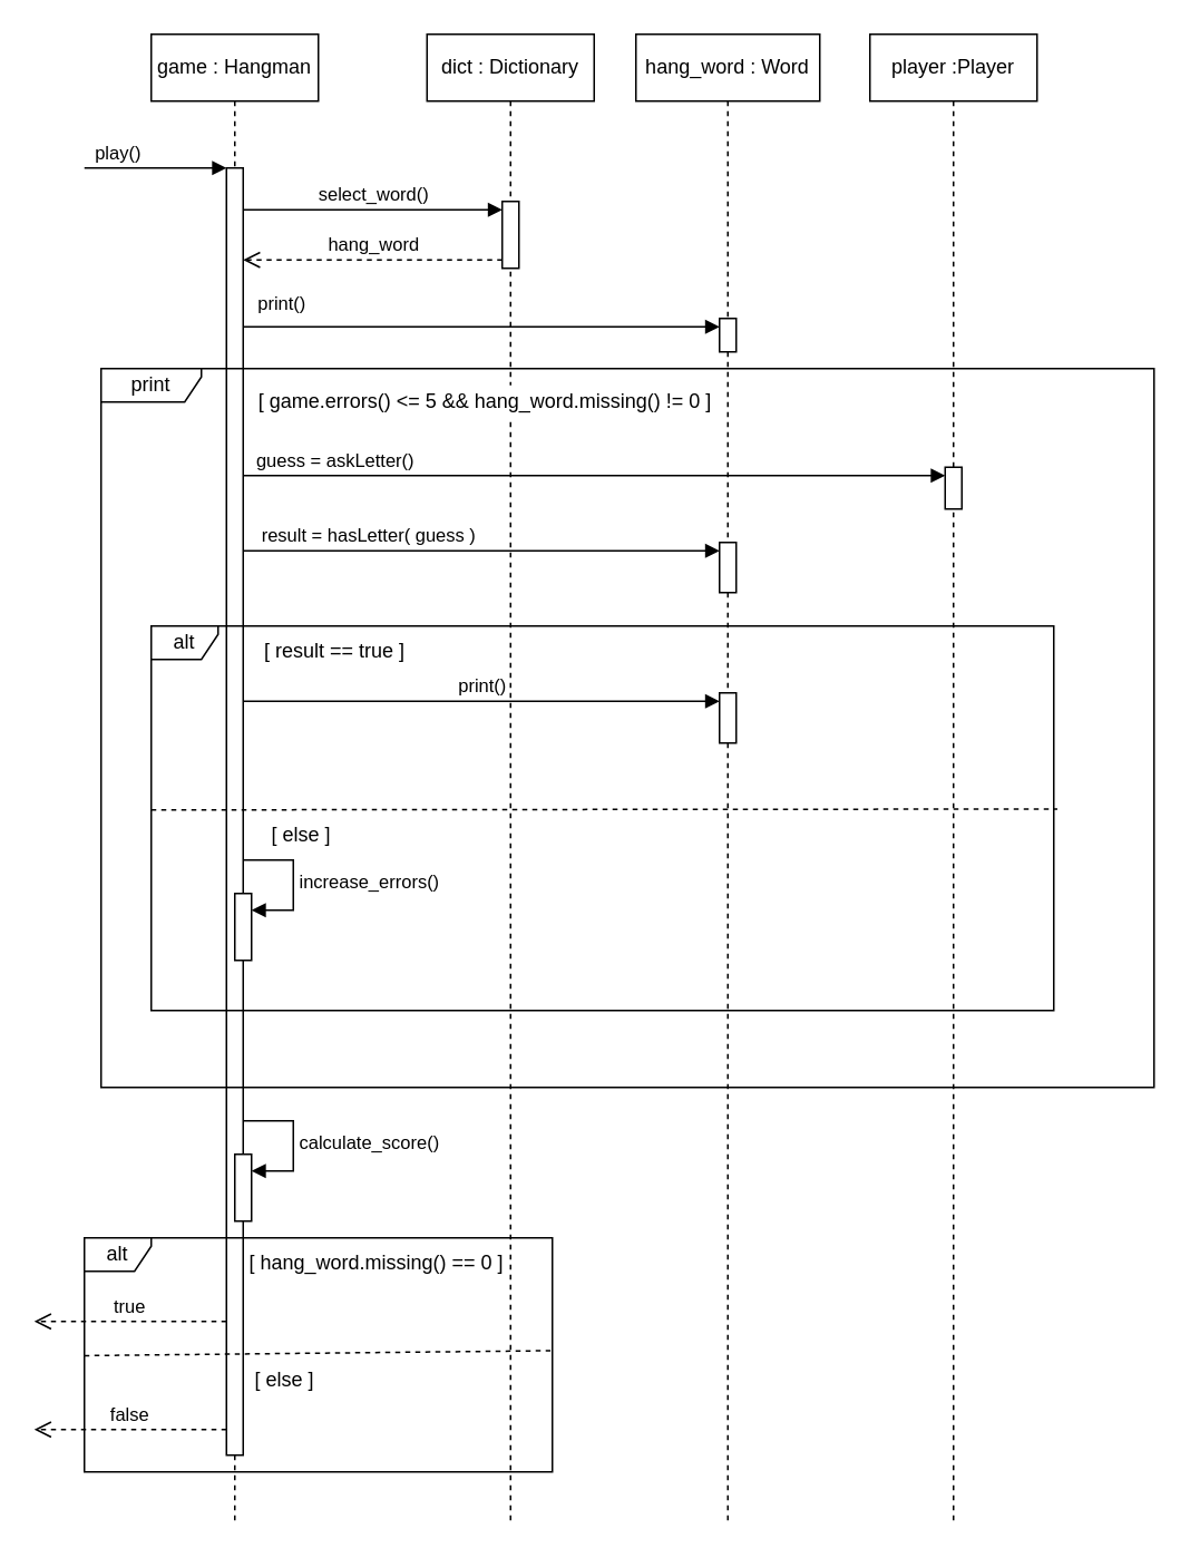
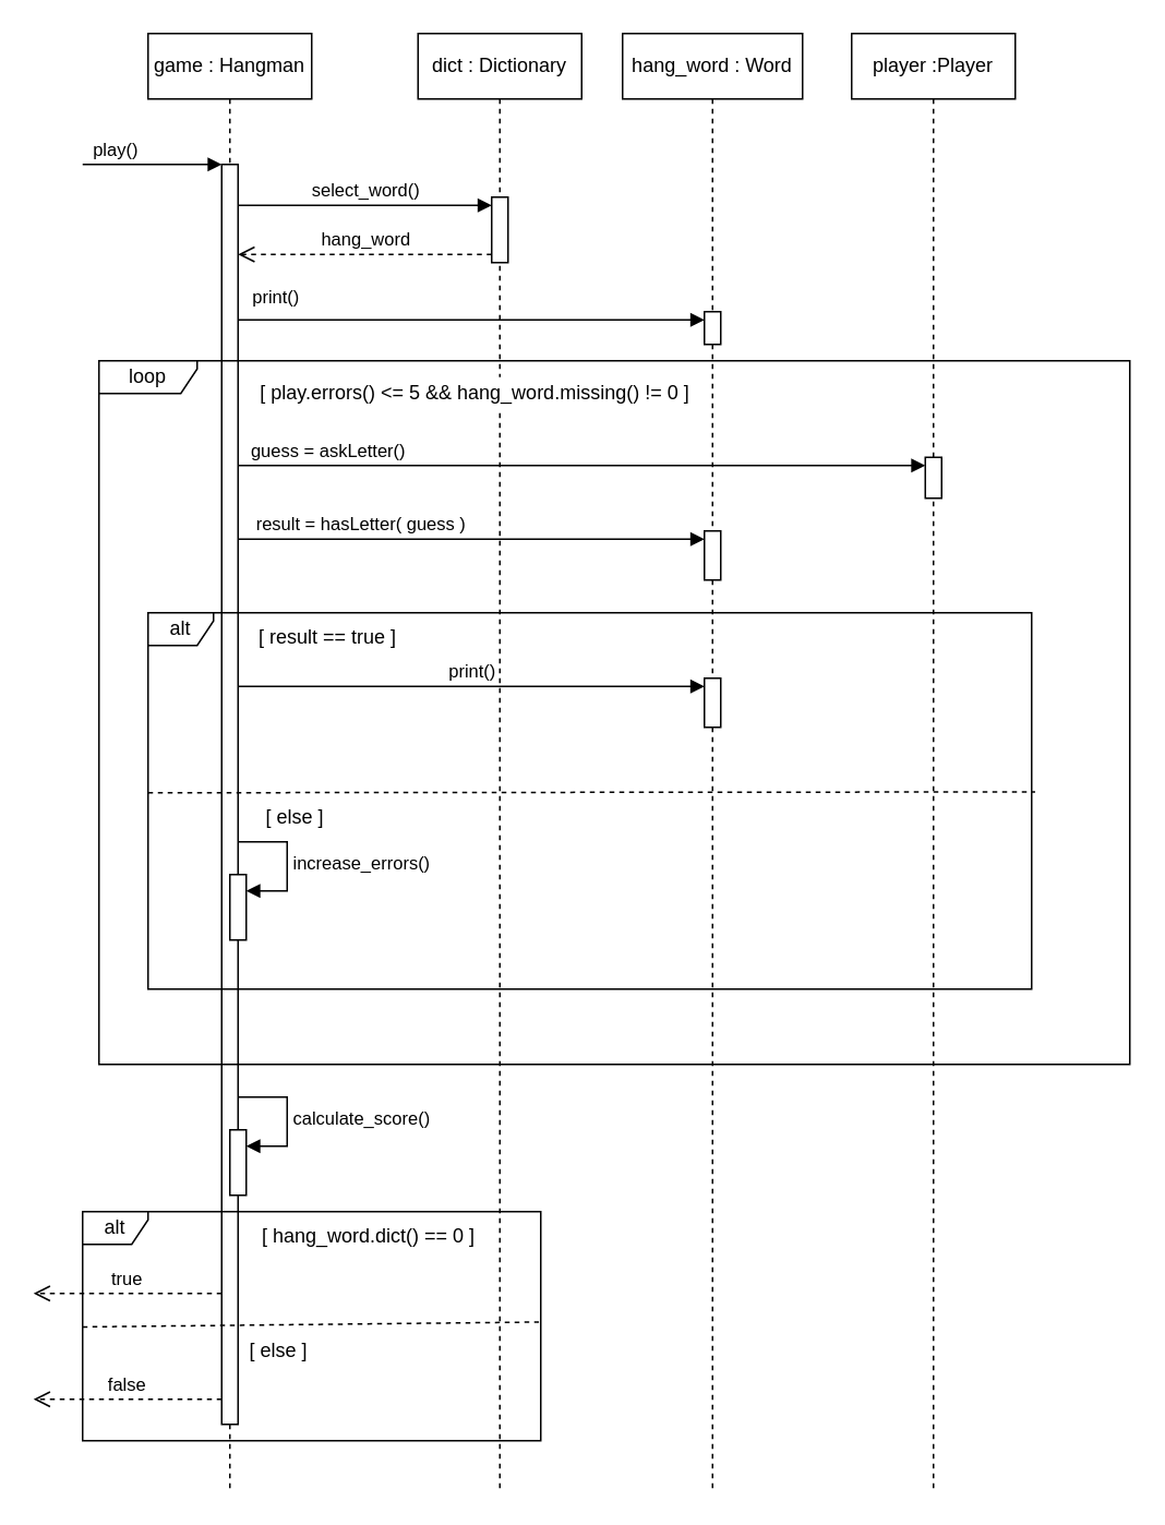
- <mxCell id="27" value="print" style="shape=umlFrame;whiteSpace=wrap;html=1;pointerEvents=0;width=60;height=20;" vertex="1" parent="1"><mxGeometry x="60" y="220" width="630" height="430" as="geometry" /></mxCell>
+ <mxCell id="27" value="loop" style="shape=umlFrame;whiteSpace=wrap;html=1;pointerEvents=0;width=60;height=20;" vertex="1" parent="1"><mxGeometry x="60" y="220" width="630" height="430" as="geometry" /></mxCell>
- <mxCell id="28" value="[ game.errors() &amp;lt;= 5 &amp;amp;&amp;amp; hang_word.missing() != 0 ]" style="text;html=1;align=center;verticalAlign=middle;whiteSpace=wrap;rounded=0;fillColor=default;" vertex="1" parent="1"><mxGeometry x="150" y="230" width="280" height="20" as="geometry" /></mxCell>
+ <mxCell id="28" value="[ play.errors() &amp;lt;= 5 &amp;amp;&amp;amp; hang_word.missing() != 0 ]" style="text;html=1;align=center;verticalAlign=middle;whiteSpace=wrap;rounded=0;fillColor=default;" vertex="1" parent="1"><mxGeometry x="150" y="230" width="280" height="20" as="geometry" /></mxCell>
- <mxCell id="32" value="[ hang_word.missing() == 0 ]" style="text;html=1;align=center;verticalAlign=middle;whiteSpace=wrap;rounded=0;" vertex="1" parent="1"><mxGeometry x="140" y="740" width="170" height="30" as="geometry" /></mxCell>
+ <mxCell id="32" value="[ hang_word.dict() == 0 ]" style="text;html=1;align=center;verticalAlign=middle;whiteSpace=wrap;rounded=0;" vertex="1" parent="1"><mxGeometry x="140" y="740" width="170" height="30" as="geometry" /></mxCell>
